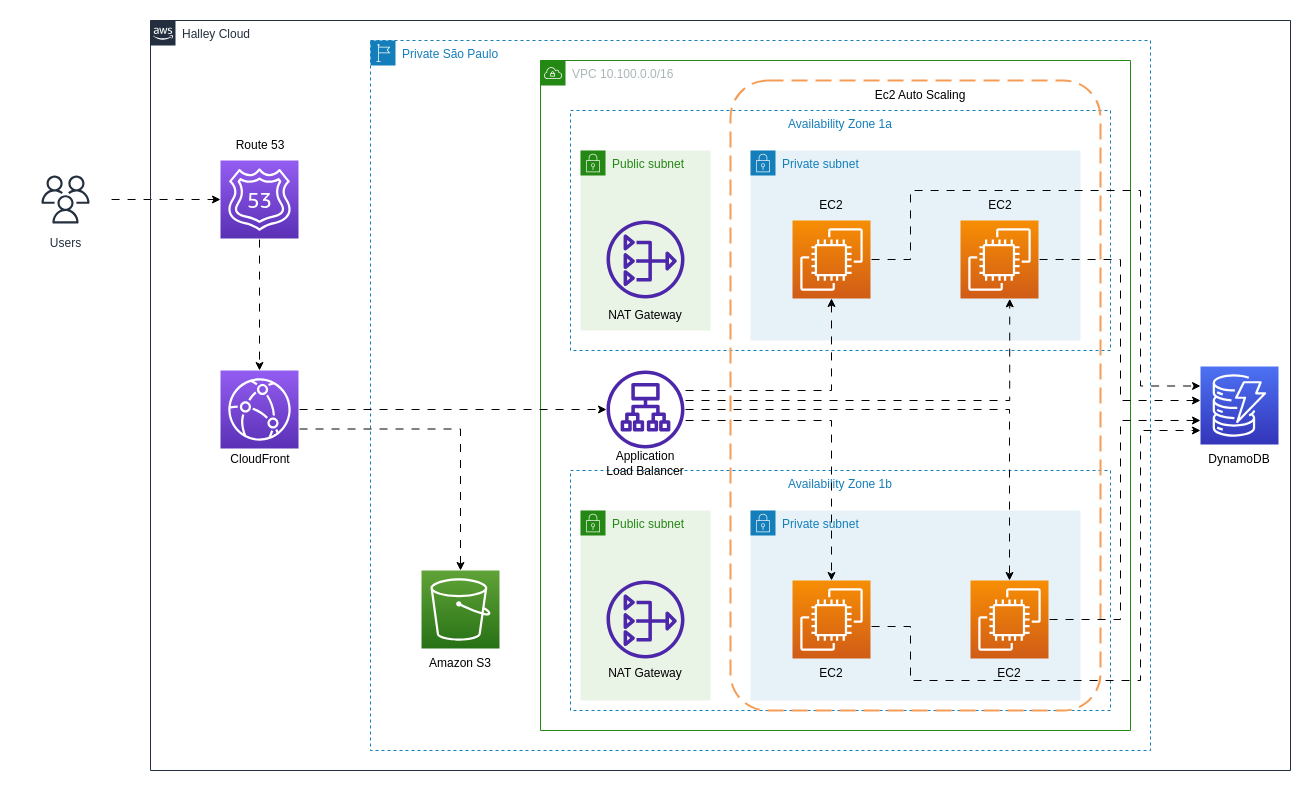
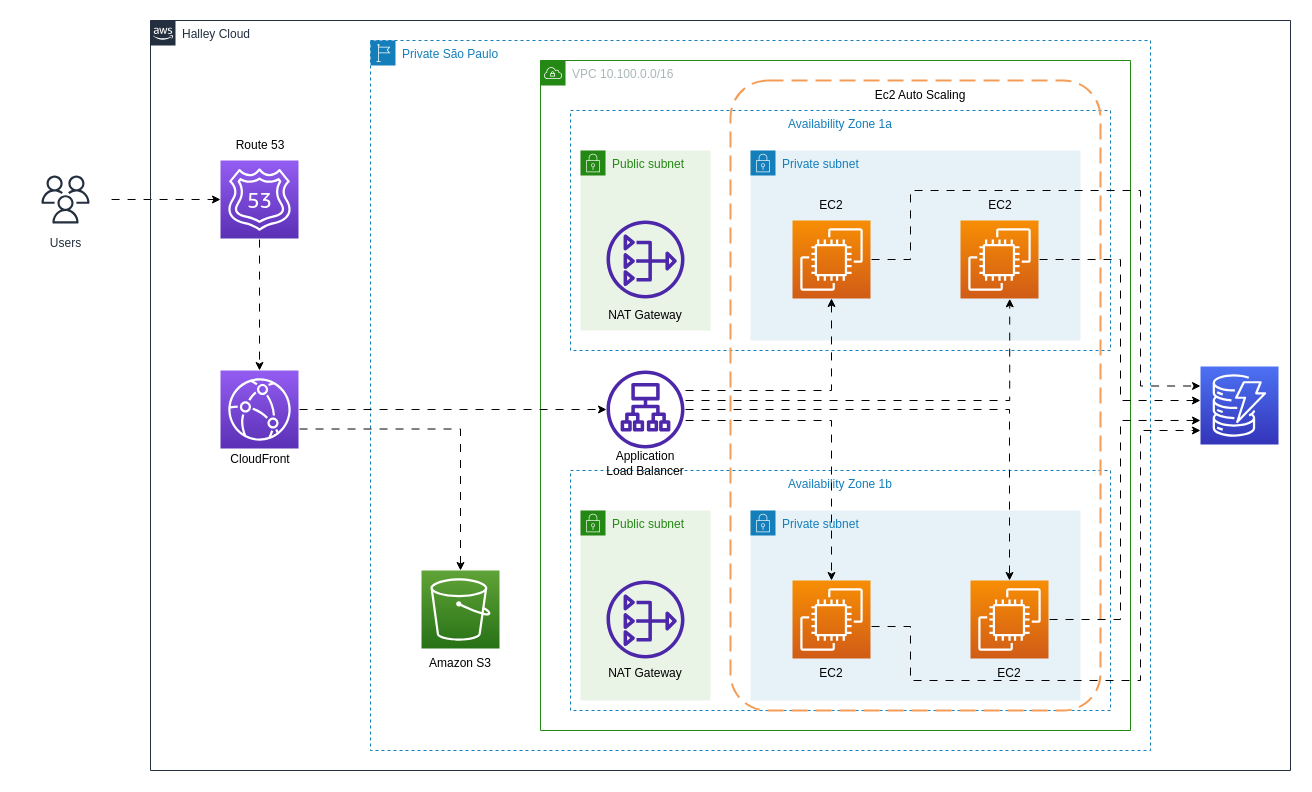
- <mxCell id="42" value="DynamoDB" style="text;html=1;strokeColor=none;fillColor=none;align=center;verticalAlign=middle;whiteSpace=wrap;rounded=0;" parent="4" vertex="1"><mxGeometry x="1039" y="424" width="100" height="30" as="geometry" /></mxCell>
